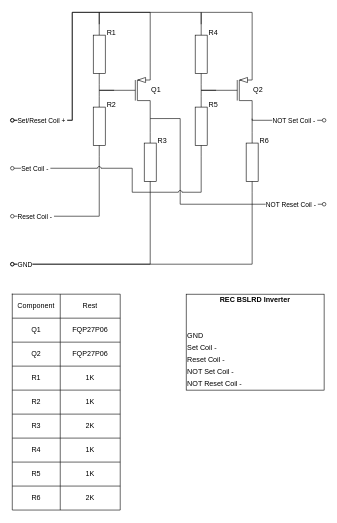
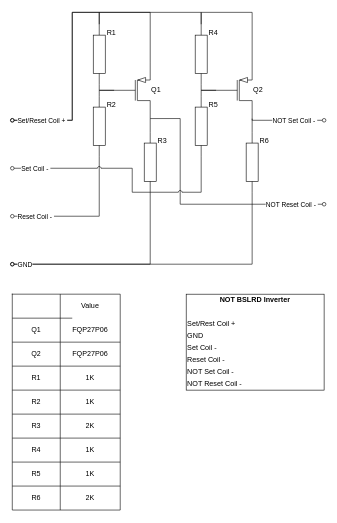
- <mxCell id="73" value="&lt;b&gt;REC BSLRD Inverter&lt;/b&gt;" style="text;html=1;strokeColor=none;fillColor=none;align=center;verticalAlign=middle;whiteSpace=wrap;rounded=0;" vertex="1" parent="65"><mxGeometry width="230" height="20" as="geometry" /></mxCell>
+ <mxCell id="73" value="&lt;b&gt;NOT BSLRD Inverter&lt;/b&gt;" style="text;html=1;strokeColor=none;fillColor=none;align=center;verticalAlign=middle;whiteSpace=wrap;rounded=0;" vertex="1" parent="65"><mxGeometry width="230" height="20" as="geometry" /></mxCell>
- <mxCell id="4" value="Component" style="shape=partialRectangle;html=1;whiteSpace=wrap;connectable=0;overflow=hidden;fillColor=none;top=0;left=0;bottom=0;right=0;" vertex="1" parent="3"><mxGeometry width="80" height="40" as="geometry" /></mxCell>
- <mxCell id="5" value="Rest" style="shape=partialRectangle;html=1;whiteSpace=wrap;connectable=0;overflow=hidden;fillColor=none;top=0;left=0;bottom=0;right=0;" vertex="1" parent="3"><mxGeometry x="80" width="100" height="40" as="geometry" /></mxCell>
+ <mxCell id="5" value="Value" style="shape=partialRectangle;html=1;whiteSpace=wrap;connectable=0;overflow=hidden;fillColor=none;top=0;left=0;bottom=0;right=0;" vertex="1" parent="3"><mxGeometry x="80" width="100" height="40" as="geometry" /></mxCell>
+ <mxCell id="68" value="Set/Rest Coil +" style="text;html=1;strokeColor=none;fillColor=none;align=left;verticalAlign=middle;whiteSpace=wrap;rounded=0;" vertex="1" parent="65"><mxGeometry y="40" width="200" height="20" as="geometry" /></mxCell>
